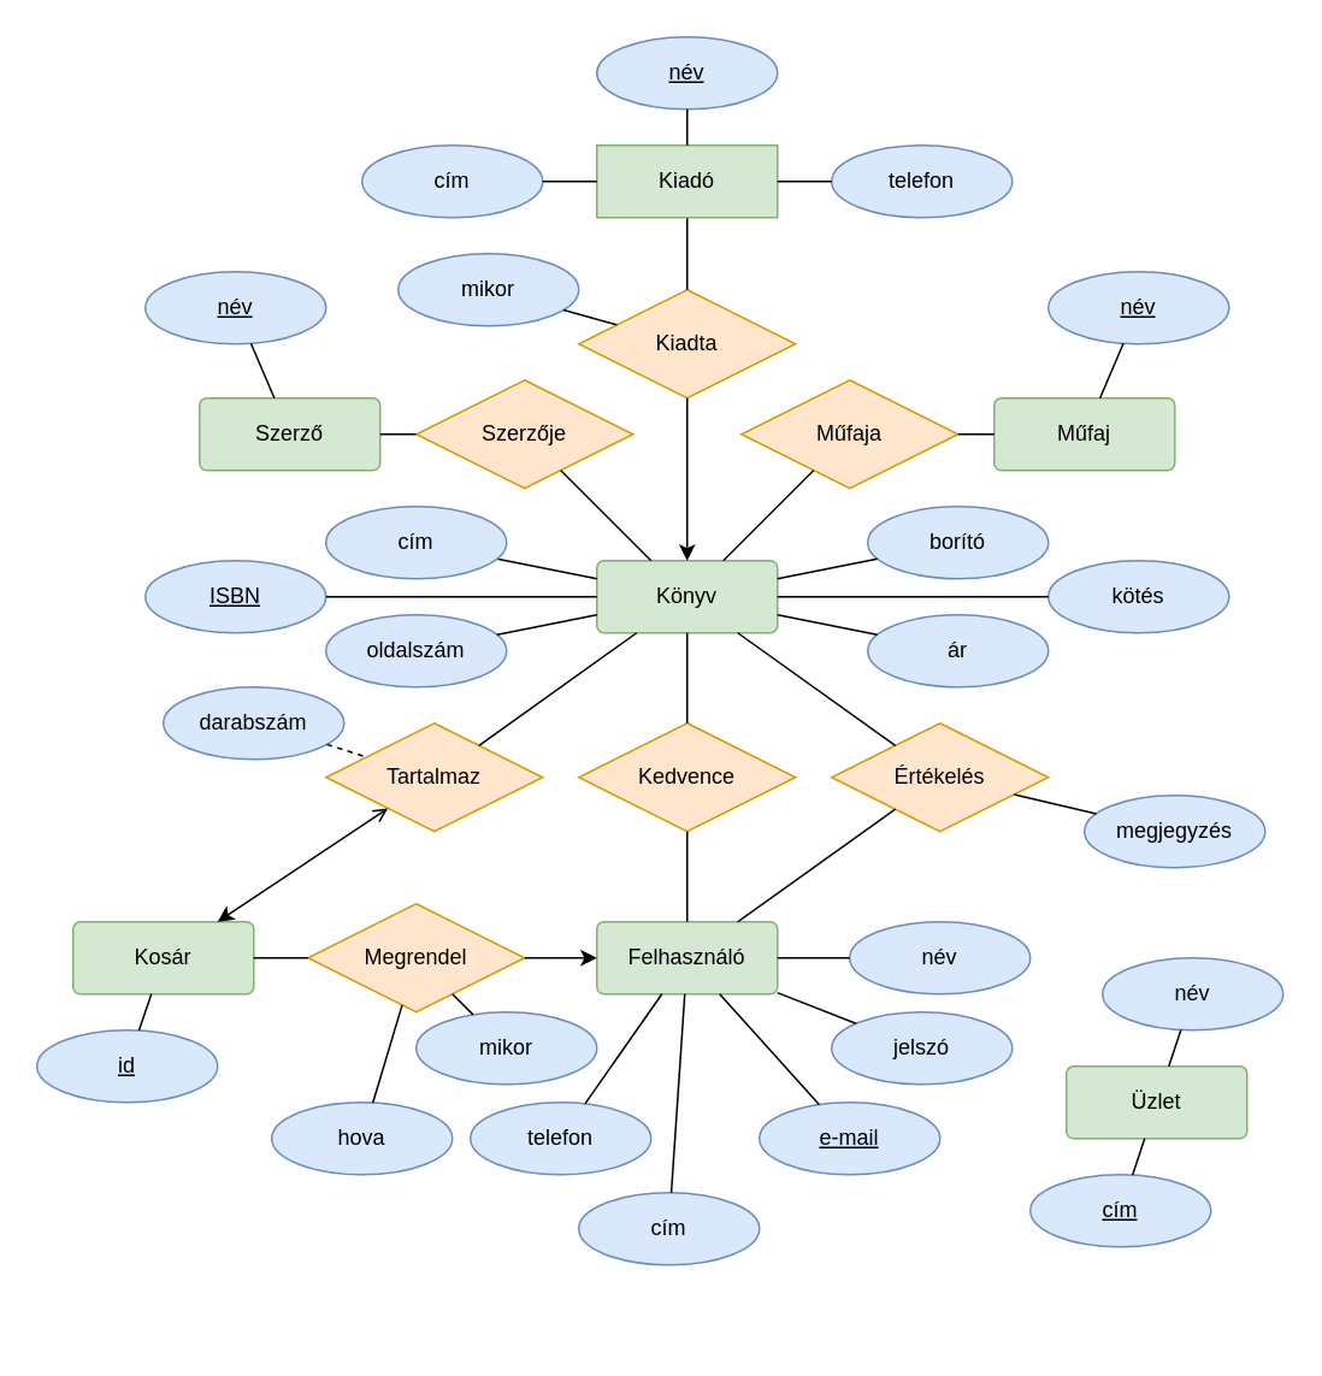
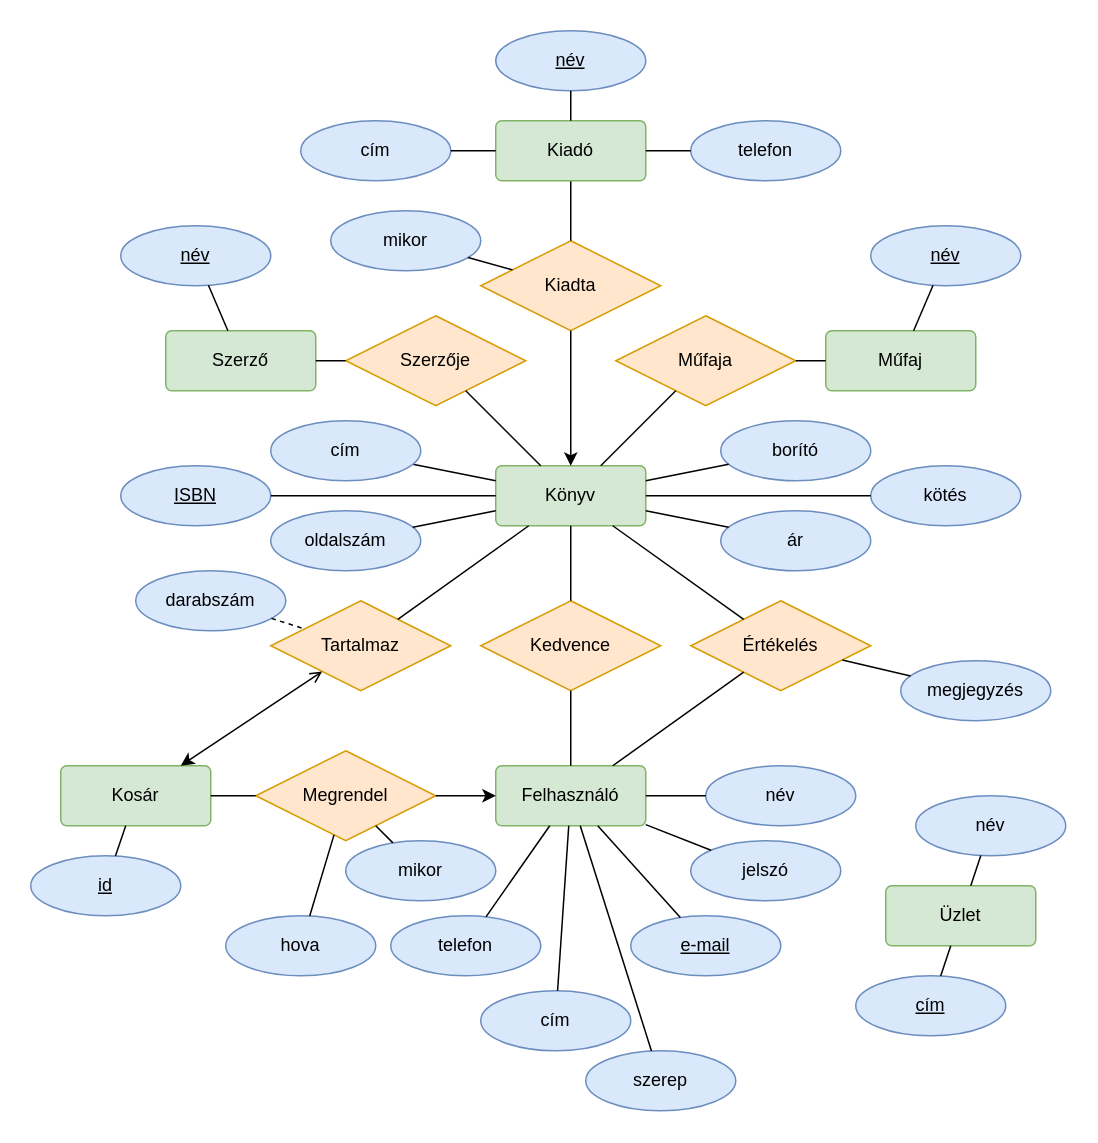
- <mxCell id="47" value="Kiadó" style="arcSize=10;whiteSpace=wrap;html=1;align=center;fillColor=#d5e8d4;strokeColor=#82b366;rounded=0;" parent="1" vertex="1"><mxGeometry x="330" y="80" width="100" height="40" as="geometry" /></mxCell>
+ <mxCell id="47" value="Kiadó" style="rounded=1;arcSize=10;whiteSpace=wrap;html=1;align=center;fillColor=#d5e8d4;strokeColor=#82b366;" parent="1" vertex="1"><mxGeometry x="330" y="80" width="100" height="40" as="geometry" /></mxCell>
+ <mxCell id="64" value="" style="endArrow=none;html=1;rounded=0;" edge="1" parent="1" source="63" target="3"><mxGeometry relative="1" as="geometry"><mxPoint x="313" y="576" as="sourcePoint" /><mxPoint x="350" y="560" as="targetPoint" /></mxGeometry></mxCell>
+ <mxCell id="63" value="szerep" style="ellipse;whiteSpace=wrap;html=1;align=center;fillColor=#dae8fc;strokeColor=#6c8ebf;" vertex="1" parent="1"><mxGeometry x="390" y="700" width="100" height="40" as="geometry" /></mxCell>
